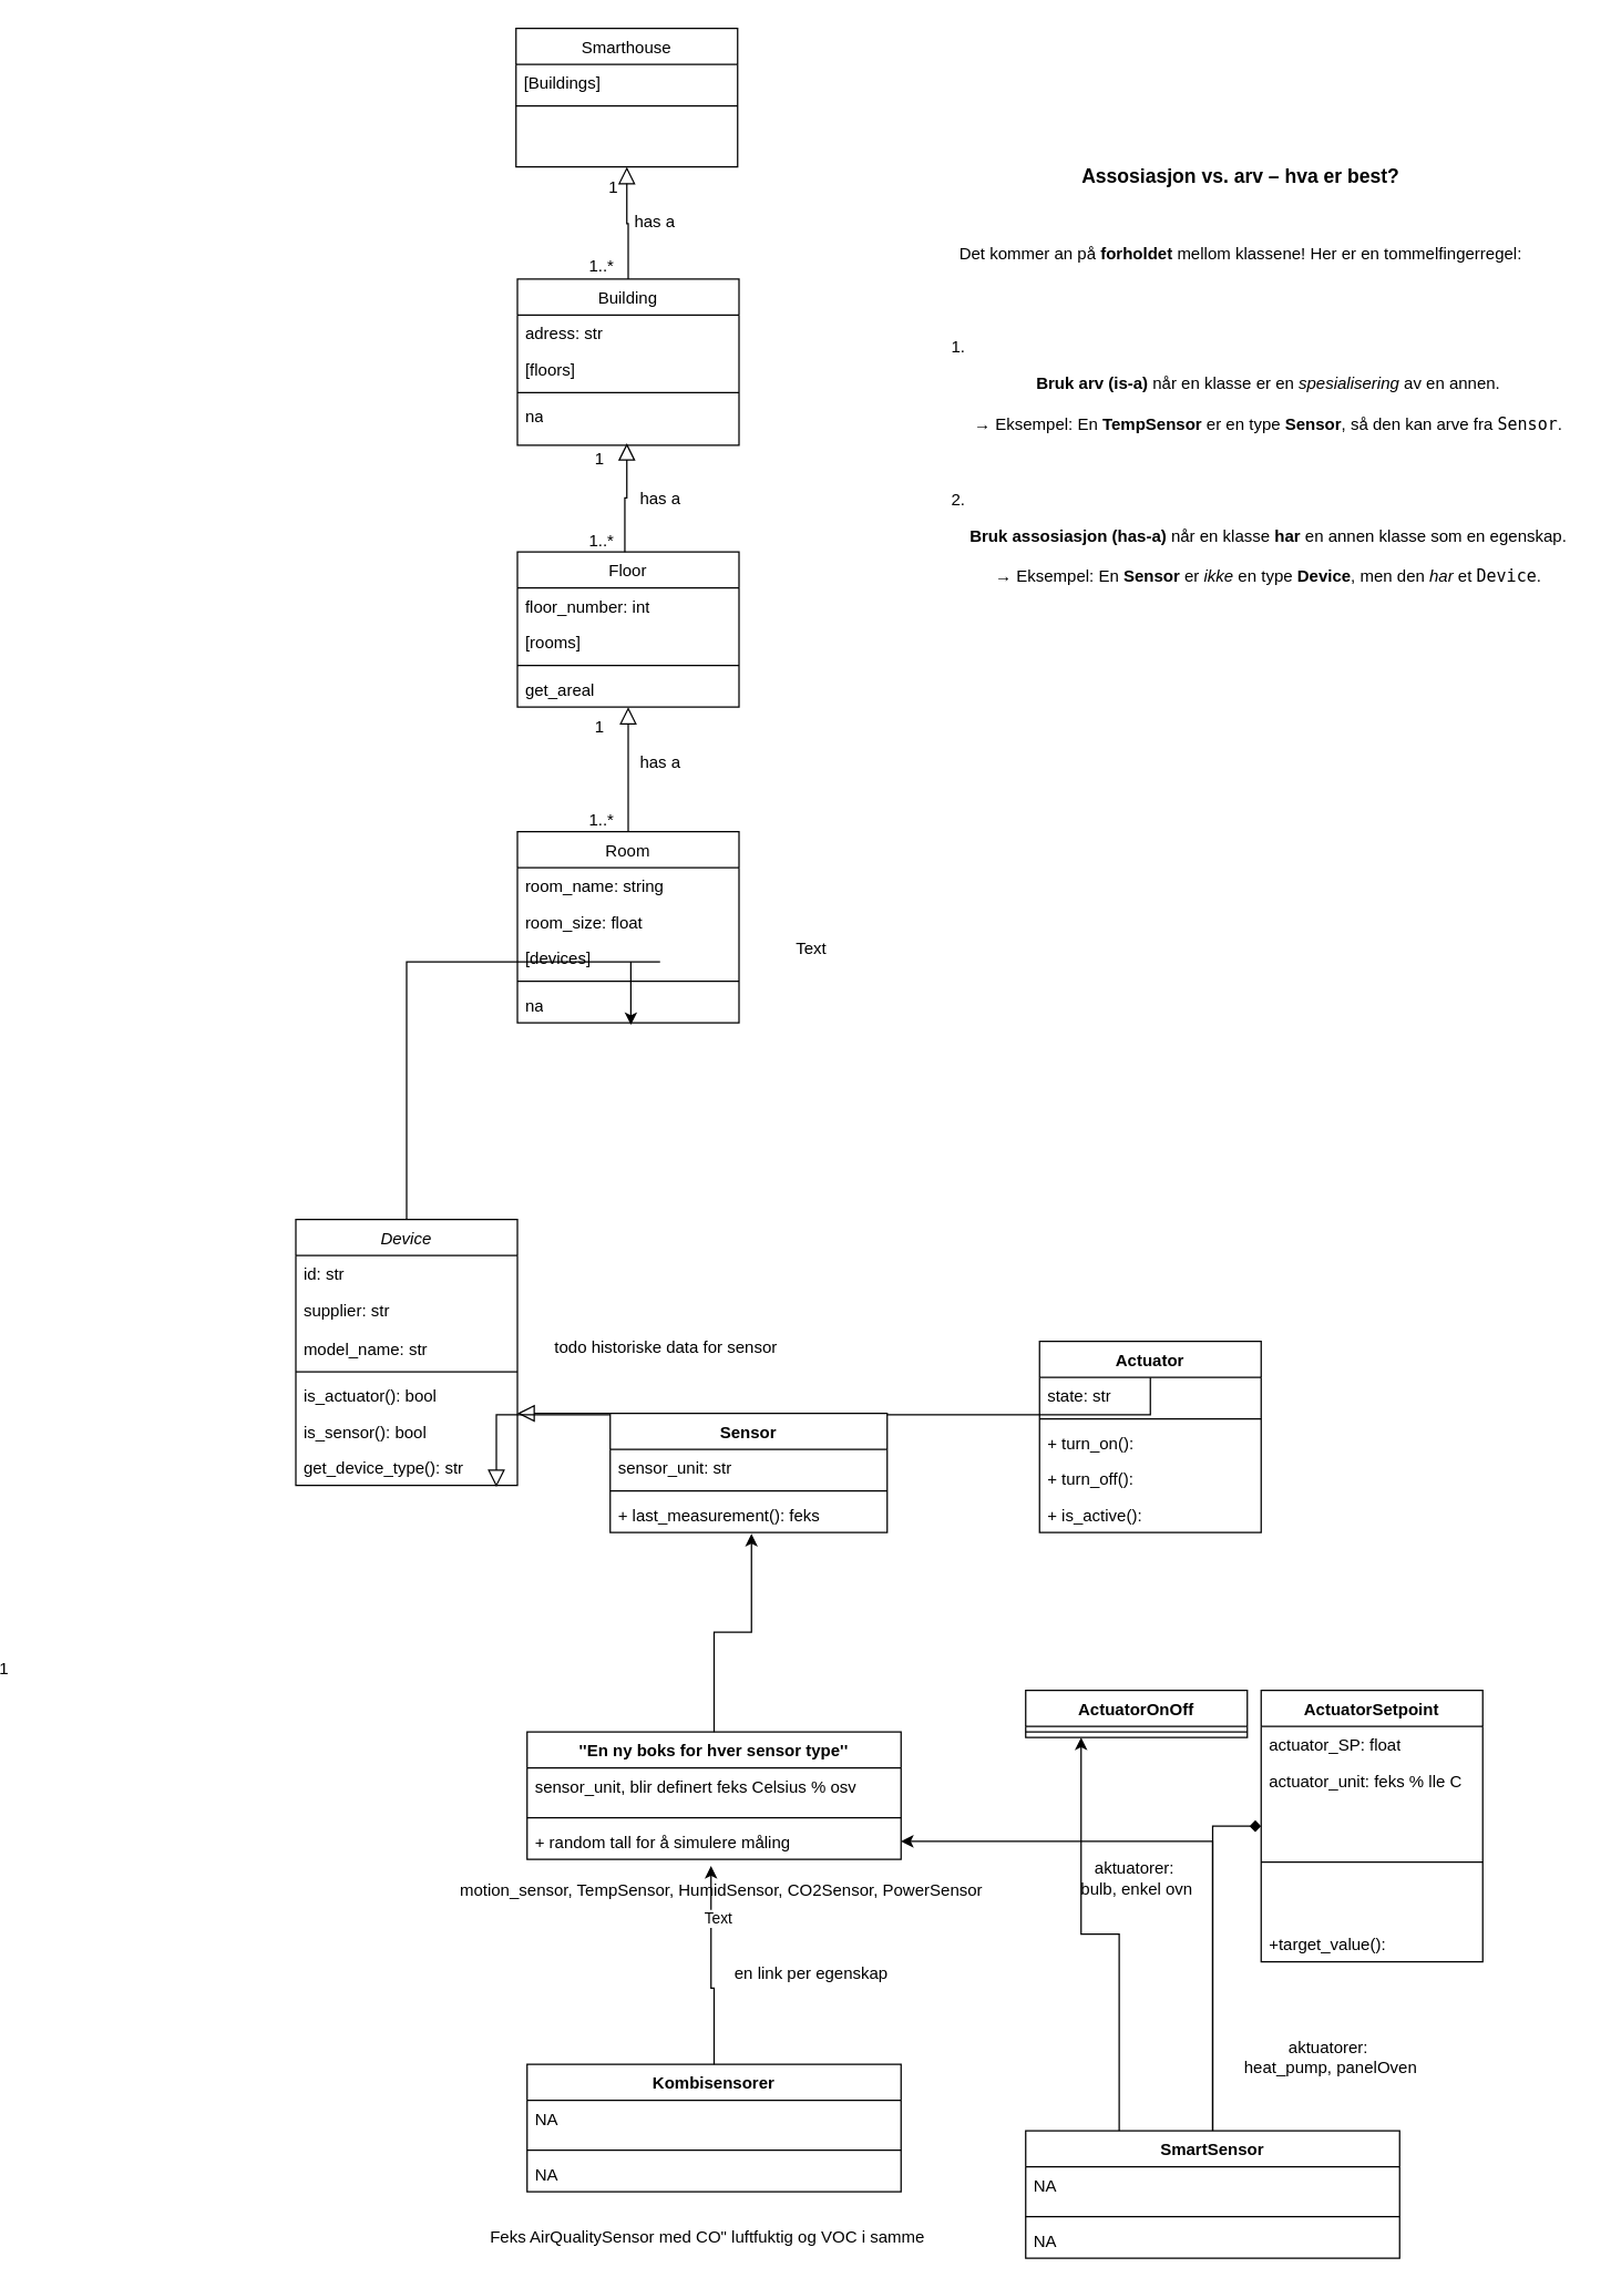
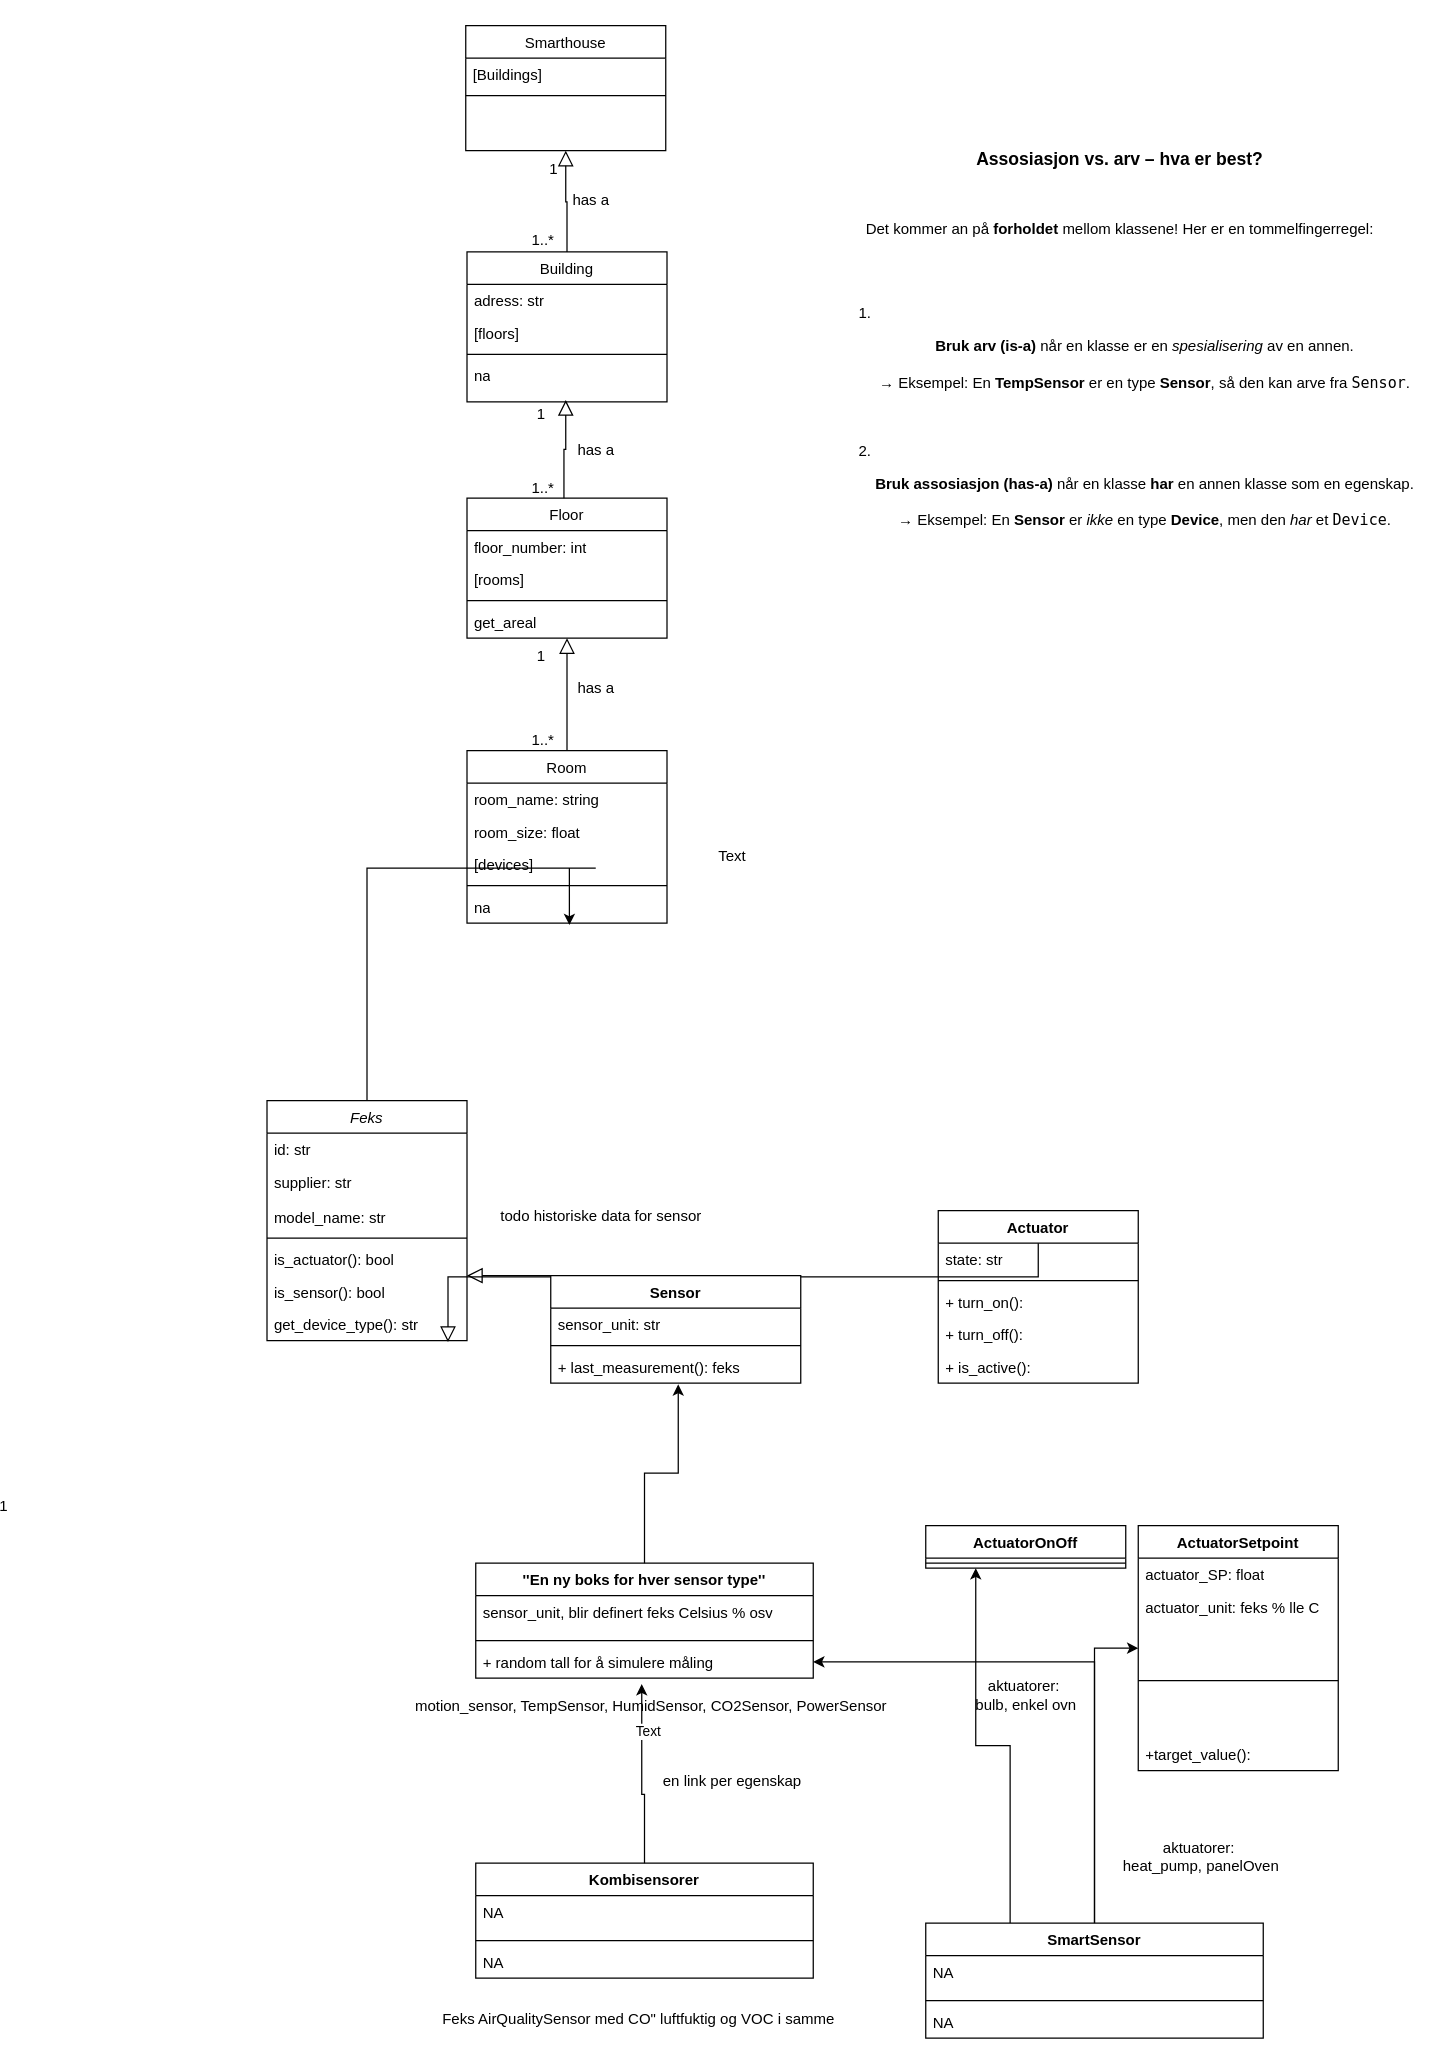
- <mxCell id="2" value="Device" style="swimlane;fontStyle=2;align=center;verticalAlign=top;childLayout=stackLayout;horizontal=1;startSize=26;horizontalStack=0;resizeParent=1;resizeLast=0;collapsible=1;marginBottom=0;rounded=0;shadow=0;strokeWidth=1;" parent="1" vertex="1"><mxGeometry x="70" y="880" width="160" height="192" as="geometry"><mxRectangle x="230" y="140" width="160" height="26" as="alternateBounds" /></mxGeometry></mxCell>
+ <mxCell id="2" value="Feks" style="swimlane;fontStyle=2;align=center;verticalAlign=top;childLayout=stackLayout;horizontal=1;startSize=26;horizontalStack=0;resizeParent=1;resizeLast=0;collapsible=1;marginBottom=0;rounded=0;shadow=0;strokeWidth=1;" parent="1" vertex="1"><mxGeometry x="70" y="880" width="160" height="192" as="geometry"><mxRectangle x="230" y="140" width="160" height="26" as="alternateBounds" /></mxGeometry></mxCell>
- <mxCell id="70" style="edgeStyle=orthogonalEdgeStyle;rounded=0;orthogonalLoop=1;jettySize=auto;html=1;exitX=0.5;exitY=0;exitDx=0;exitDy=0;entryX=0;entryY=0.5;entryDx=0;entryDy=0;endArrow=diamond;" edge="1" parent="1" source="72" target="55"><mxGeometry relative="1" as="geometry" /></mxCell>
+ <mxCell id="70" style="edgeStyle=orthogonalEdgeStyle;rounded=0;orthogonalLoop=1;jettySize=auto;html=1;exitX=0.5;exitY=0;exitDx=0;exitDy=0;entryX=0;entryY=0.5;entryDx=0;entryDy=0;" edge="1" parent="1" source="72" target="55"><mxGeometry relative="1" as="geometry" /></mxCell>
